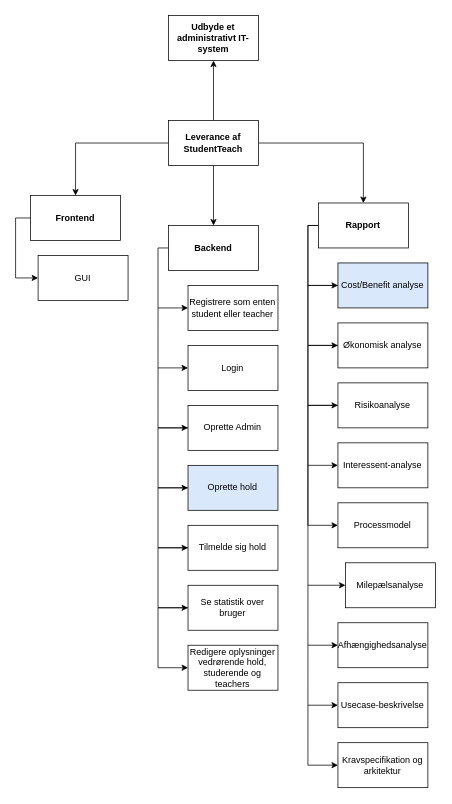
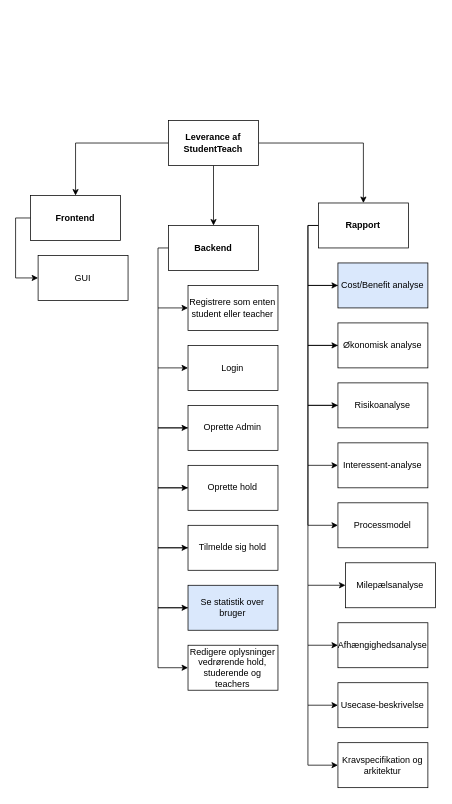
- <mxCell id="7" value="&lt;b&gt;Udbyde et administrativt IT-system&lt;/b&gt;" style="rounded=0;whiteSpace=wrap;html=1;" vertex="1" parent="1"><mxGeometry x="224.33" width="120" height="60" as="geometry" y="20" /></mxCell>
- <mxCell id="5" value="" style="edgeStyle=orthogonalEdgeStyle;rounded=0;orthogonalLoop=1;jettySize=auto;html=1;" edge="1" parent="1" source="6" target="7"><mxGeometry relative="1" as="geometry" /></mxCell>
- <mxCell id="29" value="Oprette hold" style="rounded=0;whiteSpace=wrap;html=1;fillColor=#dae8fc;" parent="1" vertex="1"><mxGeometry x="250.33" y="620" width="120" height="60" as="geometry" /></mxCell>
+ <mxCell id="29" value="Oprette hold" style="rounded=0;whiteSpace=wrap;html=1;" parent="1" vertex="1"><mxGeometry x="250.33" y="620" width="120" height="60" as="geometry" /></mxCell>
- <mxCell id="37" value="Se statistik over bruger" style="rounded=0;whiteSpace=wrap;html=1;" parent="1" vertex="1"><mxGeometry x="250.33" y="780" width="120" height="60" as="geometry" /></mxCell>
+ <mxCell id="37" value="Se statistik over bruger" style="rounded=0;whiteSpace=wrap;html=1;fillColor=#dae8fc;" parent="1" vertex="1"><mxGeometry x="250.33" y="780" width="120" height="60" as="geometry" /></mxCell>
